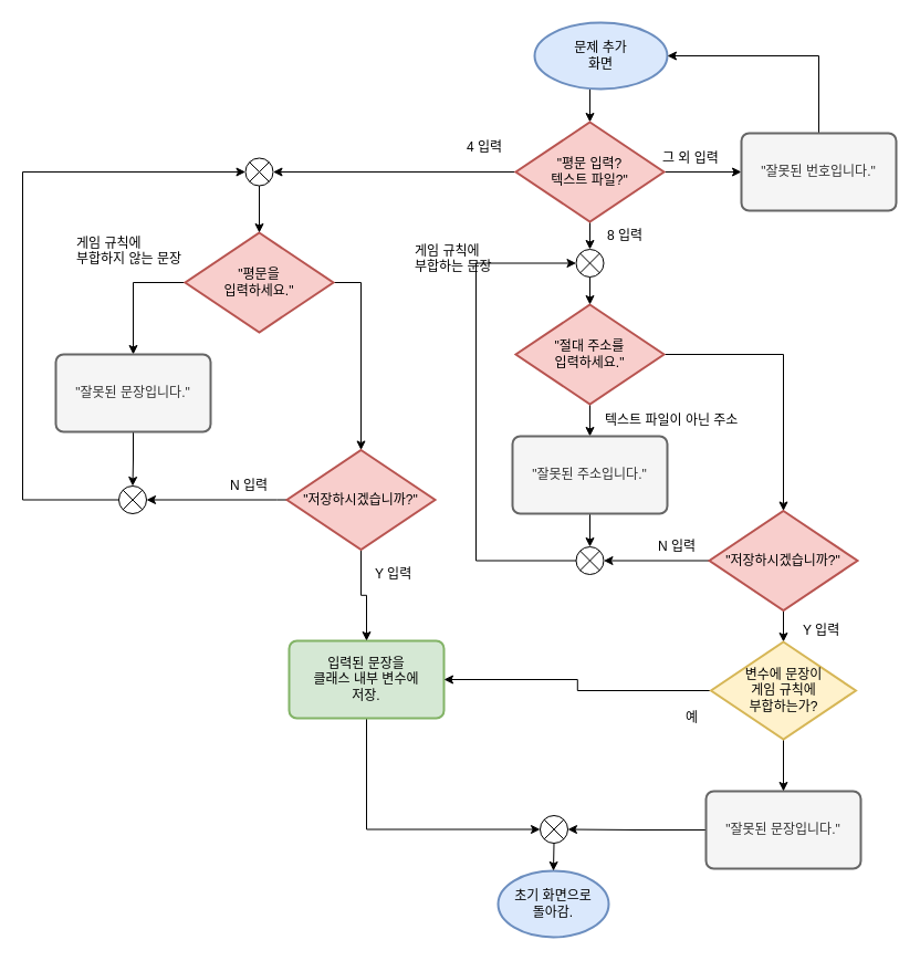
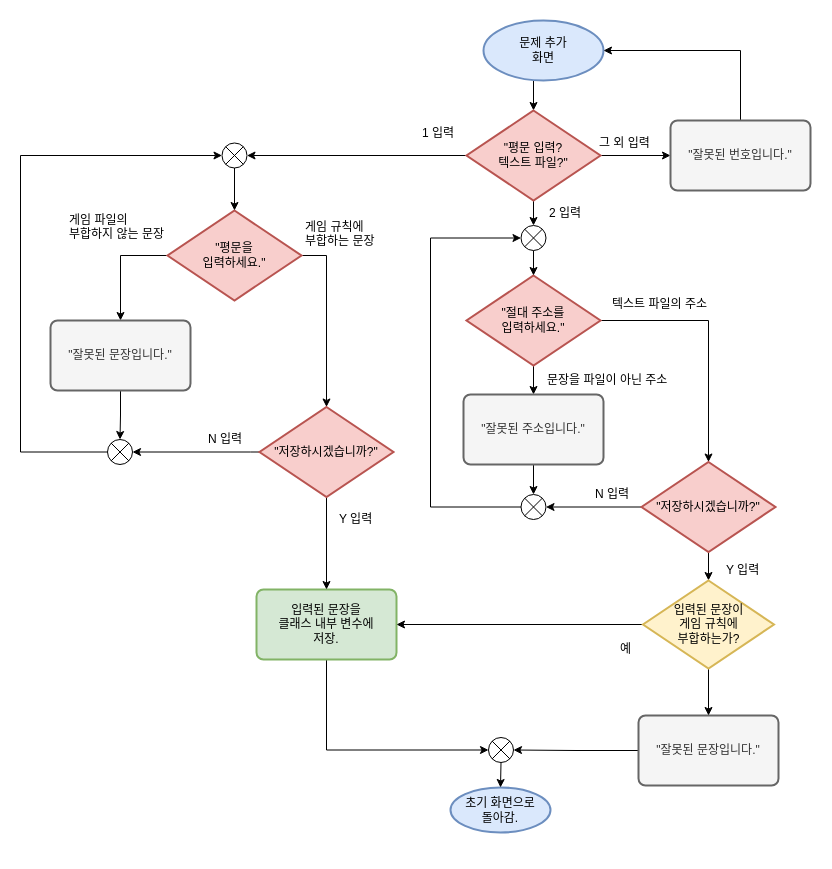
- <mxCell id="17" value="4 입력" style="text;html=1;resizable=0;points=[];autosize=1;align=left;verticalAlign=top;spacingTop=-4;" vertex="1" parent="1"><mxGeometry x="420" y="122.5" width="50" height="20" as="geometry" /></mxCell>
+ <mxCell id="17" value="1 입력" style="text;html=1;resizable=0;points=[];autosize=1;align=left;verticalAlign=top;spacingTop=-4;" vertex="1" parent="1"><mxGeometry x="420" y="122.5" width="50" height="20" as="geometry" /></mxCell>
- <mxCell id="31" value="8 입력" style="text;html=1;resizable=0;points=[];autosize=1;align=left;verticalAlign=top;spacingTop=-4;" vertex="1" parent="1"><mxGeometry x="547" y="203" width="50" height="20" as="geometry" /></mxCell>
+ <mxCell id="31" value="2 입력" style="text;html=1;resizable=0;points=[];autosize=1;align=left;verticalAlign=top;spacingTop=-4;" vertex="1" parent="1"><mxGeometry x="547" y="203" width="50" height="20" as="geometry" /></mxCell>
- <mxCell id="26" value="게임 규칙에&lt;br&gt;부합하지 않는 문장" style="text;html=1;resizable=0;points=[];autosize=1;align=left;verticalAlign=top;spacingTop=-4;" vertex="1" parent="1"><mxGeometry x="67" y="210" width="120" height="30" as="geometry" /></mxCell>
+ <mxCell id="26" value="게임 파일의&lt;br&gt;부합하지 않는 문장" style="text;html=1;resizable=0;points=[];autosize=1;align=left;verticalAlign=top;spacingTop=-4;" vertex="1" parent="1"><mxGeometry x="67" y="210" width="120" height="30" as="geometry" /></mxCell>
- <mxCell id="27" value="게임 규칙에&lt;br&gt;부합하는 문장" style="text;html=1;resizable=0;points=[];autosize=1;align=left;verticalAlign=top;spacingTop=-4;" vertex="1" parent="1"><mxGeometry x="373" y="217" width="90" height="30" as="geometry" /></mxCell>
+ <mxCell id="27" value="게임 규칙에&lt;br&gt;부합하는 문장" style="text;html=1;resizable=0;points=[];autosize=1;align=left;verticalAlign=top;spacingTop=-4;" vertex="1" parent="1"><mxGeometry x="303" y="217" width="90" height="30" as="geometry" /></mxCell>
+ <mxCell id="50" value="텍스트 파일의 주소" style="text;html=1;resizable=0;points=[];autosize=1;align=left;verticalAlign=top;spacingTop=-4;" vertex="1" parent="1"><mxGeometry x="610" y="294" width="120" height="20" as="geometry" /></mxCell>
- <mxCell id="49" value="텍스트 파일이 아닌 주소" style="text;html=1;resizable=0;points=[];autosize=1;align=left;verticalAlign=top;spacingTop=-4;" vertex="1" parent="1"><mxGeometry x="545" y="370" width="150" height="20" as="geometry" /></mxCell>
+ <mxCell id="49" value="문장을 파일이 아닌 주소" style="text;html=1;resizable=0;points=[];autosize=1;align=left;verticalAlign=top;spacingTop=-4;" vertex="1" parent="1"><mxGeometry x="545" y="370" width="150" height="20" as="geometry" /></mxCell>
- <mxCell id="10" value="입력된 문장을&lt;br&gt;클래스 내부 변수에&lt;br&gt;저장." style="rounded=1;whiteSpace=wrap;html=1;absoluteArcSize=1;arcSize=14;strokeWidth=2;fillColor=#d5e8d4;strokeColor=#82b366;" vertex="1" parent="1"><mxGeometry x="261" y="579" width="140" height="70" as="geometry" /></mxCell>
+ <mxCell id="10" value="입력된 문장을&lt;br&gt;클래스 내부 변수에&lt;br&gt;저장." style="rounded=1;whiteSpace=wrap;html=1;absoluteArcSize=1;arcSize=14;strokeWidth=2;fillColor=#d5e8d4;strokeColor=#82b366;" vertex="1" parent="1"><mxGeometry x="256" y="589" width="140" height="70" as="geometry" /></mxCell>
- <mxCell id="47" value="변수에 문장이&lt;br&gt;게임 규칙에&lt;br&gt;부합하는가?" style="strokeWidth=2;html=1;shape=mxgraph.flowchart.decision;whiteSpace=wrap;fillColor=#fff2cc;strokeColor=#d6b656;" vertex="1" parent="1"><mxGeometry x="642.5" y="580" width="131" height="88" as="geometry" /></mxCell>
+ <mxCell id="47" value="입력된 문장이&lt;br&gt;게임 규칙에&lt;br&gt;부합하는가?" style="strokeWidth=2;html=1;shape=mxgraph.flowchart.decision;whiteSpace=wrap;fillColor=#fff2cc;strokeColor=#d6b656;" vertex="1" parent="1"><mxGeometry x="642.5" y="580" width="131" height="88" as="geometry" /></mxCell>
- <mxCell id="8" value="초기 화면으로&lt;br&gt;돌아감." style="strokeWidth=2;html=1;shape=mxgraph.flowchart.start_1;whiteSpace=wrap;fillColor=#dae8fc;strokeColor=#6c8ebf;" vertex="1" parent="1"><mxGeometry x="450" y="787" width="100" height="60" as="geometry" /></mxCell>
+ <mxCell id="8" value="초기 화면으로&lt;br&gt;돌아감." style="strokeWidth=2;html=1;shape=mxgraph.flowchart.start_1;whiteSpace=wrap;fillColor=#dae8fc;strokeColor=#6c8ebf;" vertex="1" parent="1"><mxGeometry x="450" y="787" width="100" height="45" as="geometry" /></mxCell>
